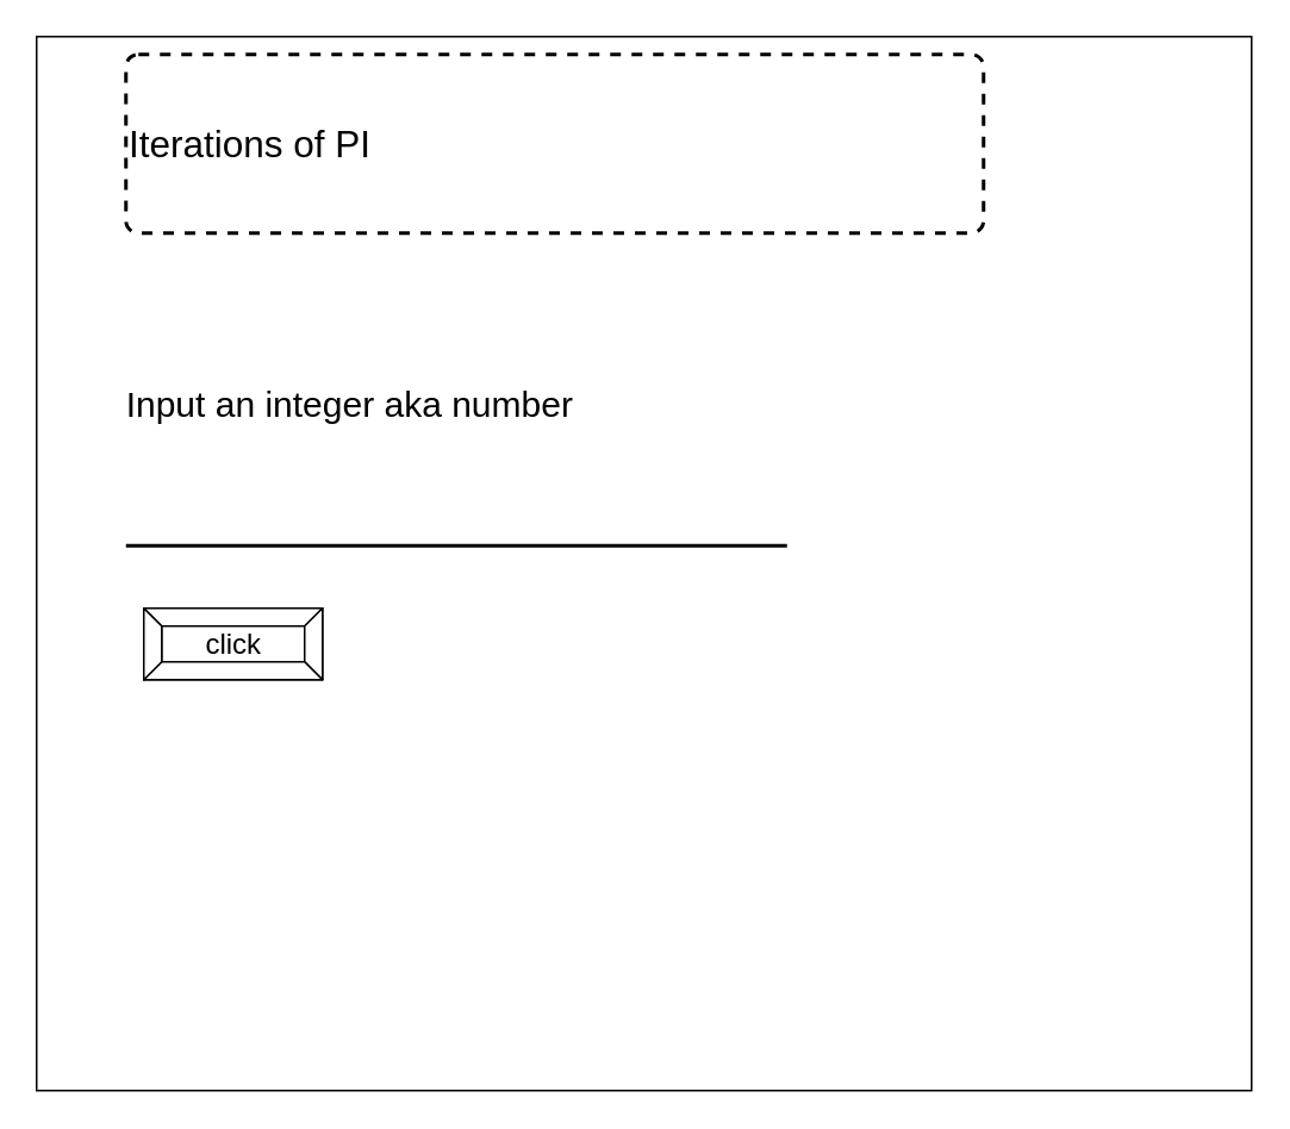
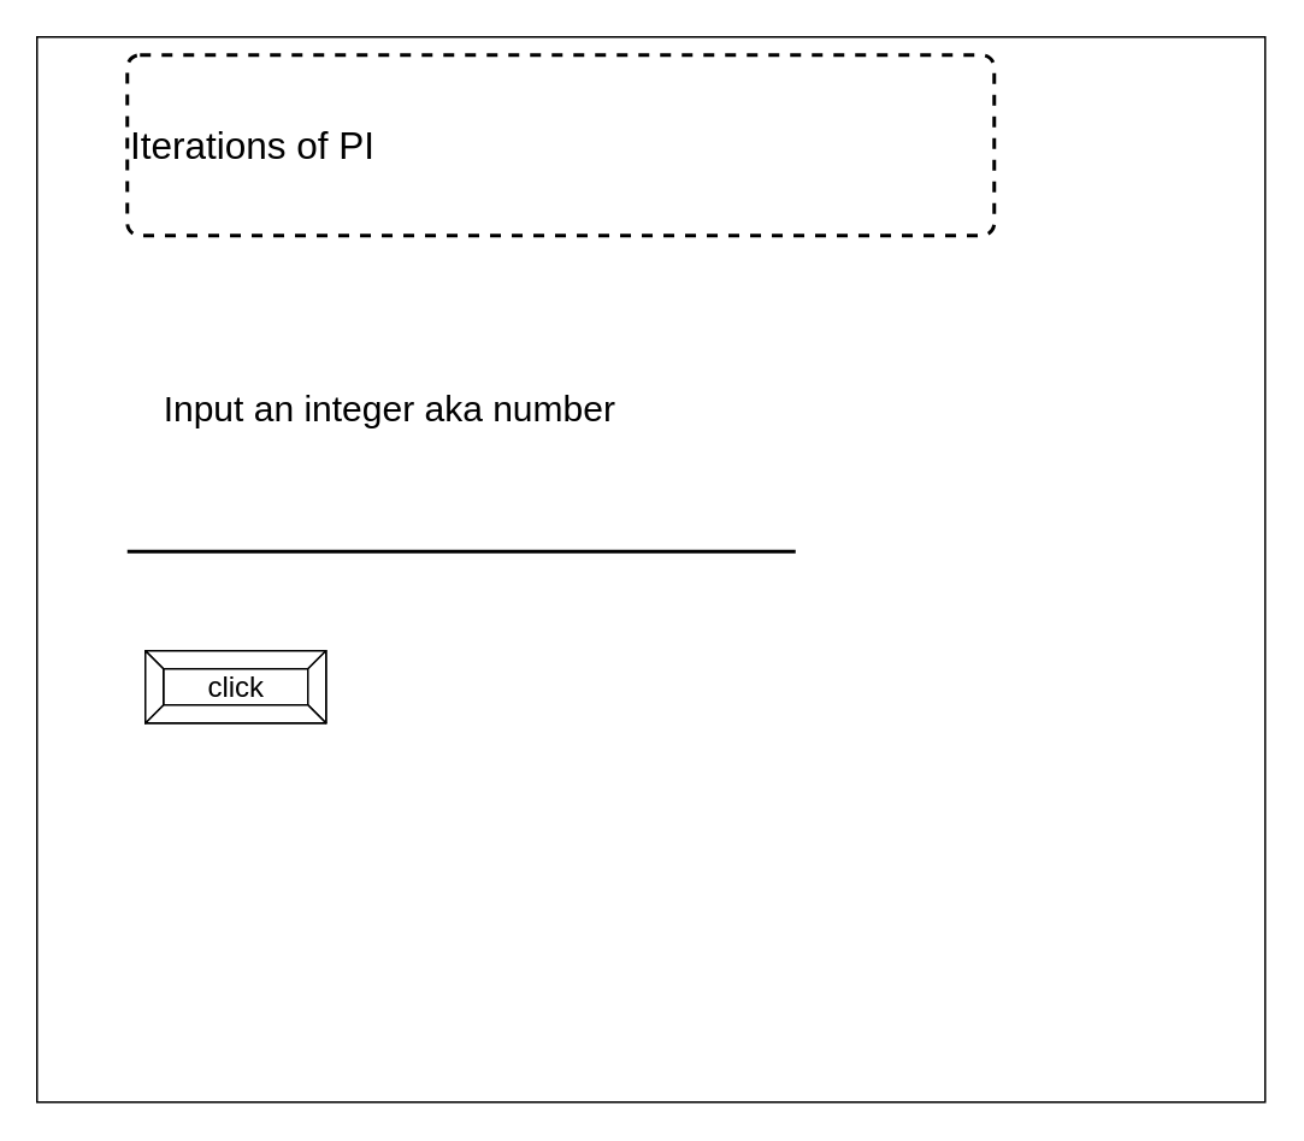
- <mxCell id="5" value="&lt;font style=&quot;font-size: 20px&quot;&gt;Input an integer aka number&lt;/font&gt;" style="text;html=1;align=center;verticalAlign=middle;resizable=0;points=[];autosize=1;strokeColor=none;fillColor=none;fontSize=16;" vertex="1" parent="1"><mxGeometry x="60" y="210" width="270" height="30" as="geometry" /></mxCell>
+ <mxCell id="5" value="&lt;font style=&quot;font-size: 20px&quot;&gt;Input an integer aka number&lt;/font&gt;" style="text;html=1;align=center;verticalAlign=middle;resizable=0;points=[];autosize=1;strokeColor=none;fillColor=none;fontSize=16;" vertex="1" parent="1"><mxGeometry x="80" y="210" width="270" height="30" as="geometry" /></mxCell>
- <mxCell id="3" value="&lt;font style=&quot;font-size: 16px&quot;&gt;click&lt;/font&gt;" style="labelPosition=center;verticalLabelPosition=middle;align=center;html=1;shape=mxgraph.basic.button;dx=10;" parent="1" vertex="1"><mxGeometry x="80" y="340" width="100" height="40" as="geometry" /></mxCell>
+ <mxCell id="3" value="&lt;font style=&quot;font-size: 16px&quot;&gt;click&lt;/font&gt;" style="labelPosition=center;verticalLabelPosition=middle;align=center;html=1;shape=mxgraph.basic.button;dx=10;" parent="1" vertex="1"><mxGeometry x="80" y="360" width="100" height="40" as="geometry" /></mxCell>
